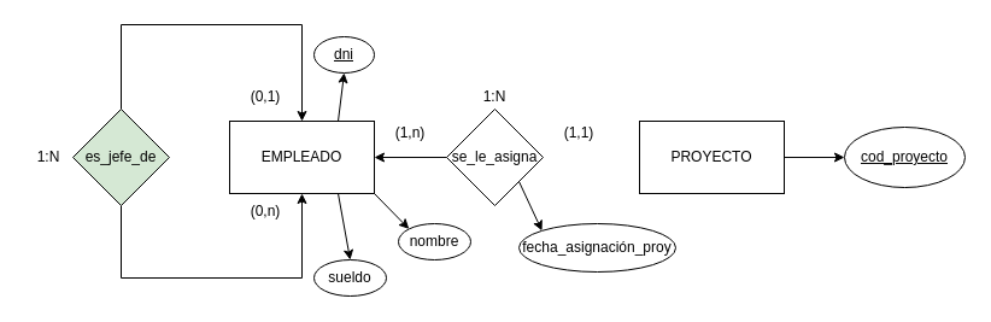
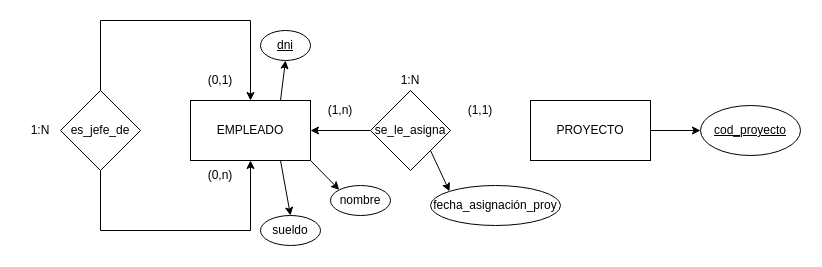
- <mxCell id="8" value="es_jefe_de" style="rhombus;whiteSpace=wrap;html=1;fillColor=#d5e8d4;" vertex="1" parent="1"><mxGeometry x="60" y="90" width="80" height="80" as="geometry" /></mxCell>
+ <mxCell id="8" value="es_jefe_de" style="rhombus;whiteSpace=wrap;html=1;" vertex="1" parent="1"><mxGeometry x="60" y="90" width="80" height="80" as="geometry" /></mxCell>
